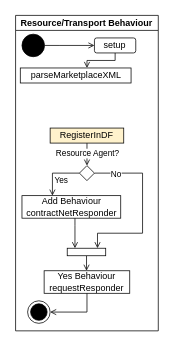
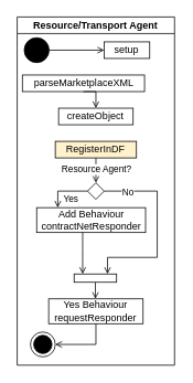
- <mxCell id="2" value="Resource/Transport Behaviour" style="swimlane;whiteSpace=wrap;html=1;startSize=20;" parent="1" vertex="1"><mxGeometry x="20.25" width="190" height="420" as="geometry" y="20" /></mxCell>
+ <mxCell id="2" value="Resource/Transport Agent" style="swimlane;whiteSpace=wrap;html=1;startSize=20;" parent="1" vertex="1"><mxGeometry x="20.25" width="190" height="420" as="geometry" y="20" /></mxCell>
- <mxCell id="4" value="setup" style="whiteSpace=wrap;html=1;rounded=1;" parent="2" vertex="1"><mxGeometry x="105" y="30" width="55" height="20" as="geometry" /></mxCell>
+ <mxCell id="4" value="setup" style="rounded=0;whiteSpace=wrap;html=1;" parent="2" vertex="1"><mxGeometry x="105" y="30" width="55" height="20" as="geometry" /></mxCell>
- <mxCell id="3" style="edgeStyle=orthogonalEdgeStyle;rounded=0;orthogonalLoop=1;jettySize=auto;html=1;endArrow=open;endFill=0;" parent="2" source="4" target="5" edge="1"><mxGeometry relative="1" as="geometry"><mxPoint x="95" y="110" as="targetPoint" /><Array as="points"><mxPoint x="133" y="60" /><mxPoint x="95" y="60" /></Array></mxGeometry></mxCell>
+ <mxCell id="10" style="edgeStyle=orthogonalEdgeStyle;rounded=0;orthogonalLoop=1;jettySize=auto;html=1;endArrow=open;endFill=0;exitX=0.5;exitY=1;exitDx=0;exitDy=0;entryX=0.5;entryY=0;entryDx=0;entryDy=0;" parent="2" source="5" target="9" edge="1"><mxGeometry relative="1" as="geometry"><mxPoint x="95.033" y="135" as="sourcePoint" /><Array as="points" /></mxGeometry></mxCell>
+ <mxCell id="9" value="createObject" style="rounded=0;whiteSpace=wrap;html=1;" parent="2" vertex="1"><mxGeometry x="50" y="110" width="90" height="20" as="geometry" /></mxCell>
- <mxCell id="11" value="Add Behaviour contractNetResponder" style="rounded=0;whiteSpace=wrap;html=1;" parent="2" vertex="1"><mxGeometry x="8.5" y="240" width="131.5" height="30" as="geometry" /></mxCell>
+ <mxCell id="11" value="Add Behaviour contractNetResponder" style="rounded=0;whiteSpace=wrap;html=1;" parent="2" vertex="1"><mxGeometry x="23.5" y="230" width="131.5" height="30" as="geometry" /></mxCell>
